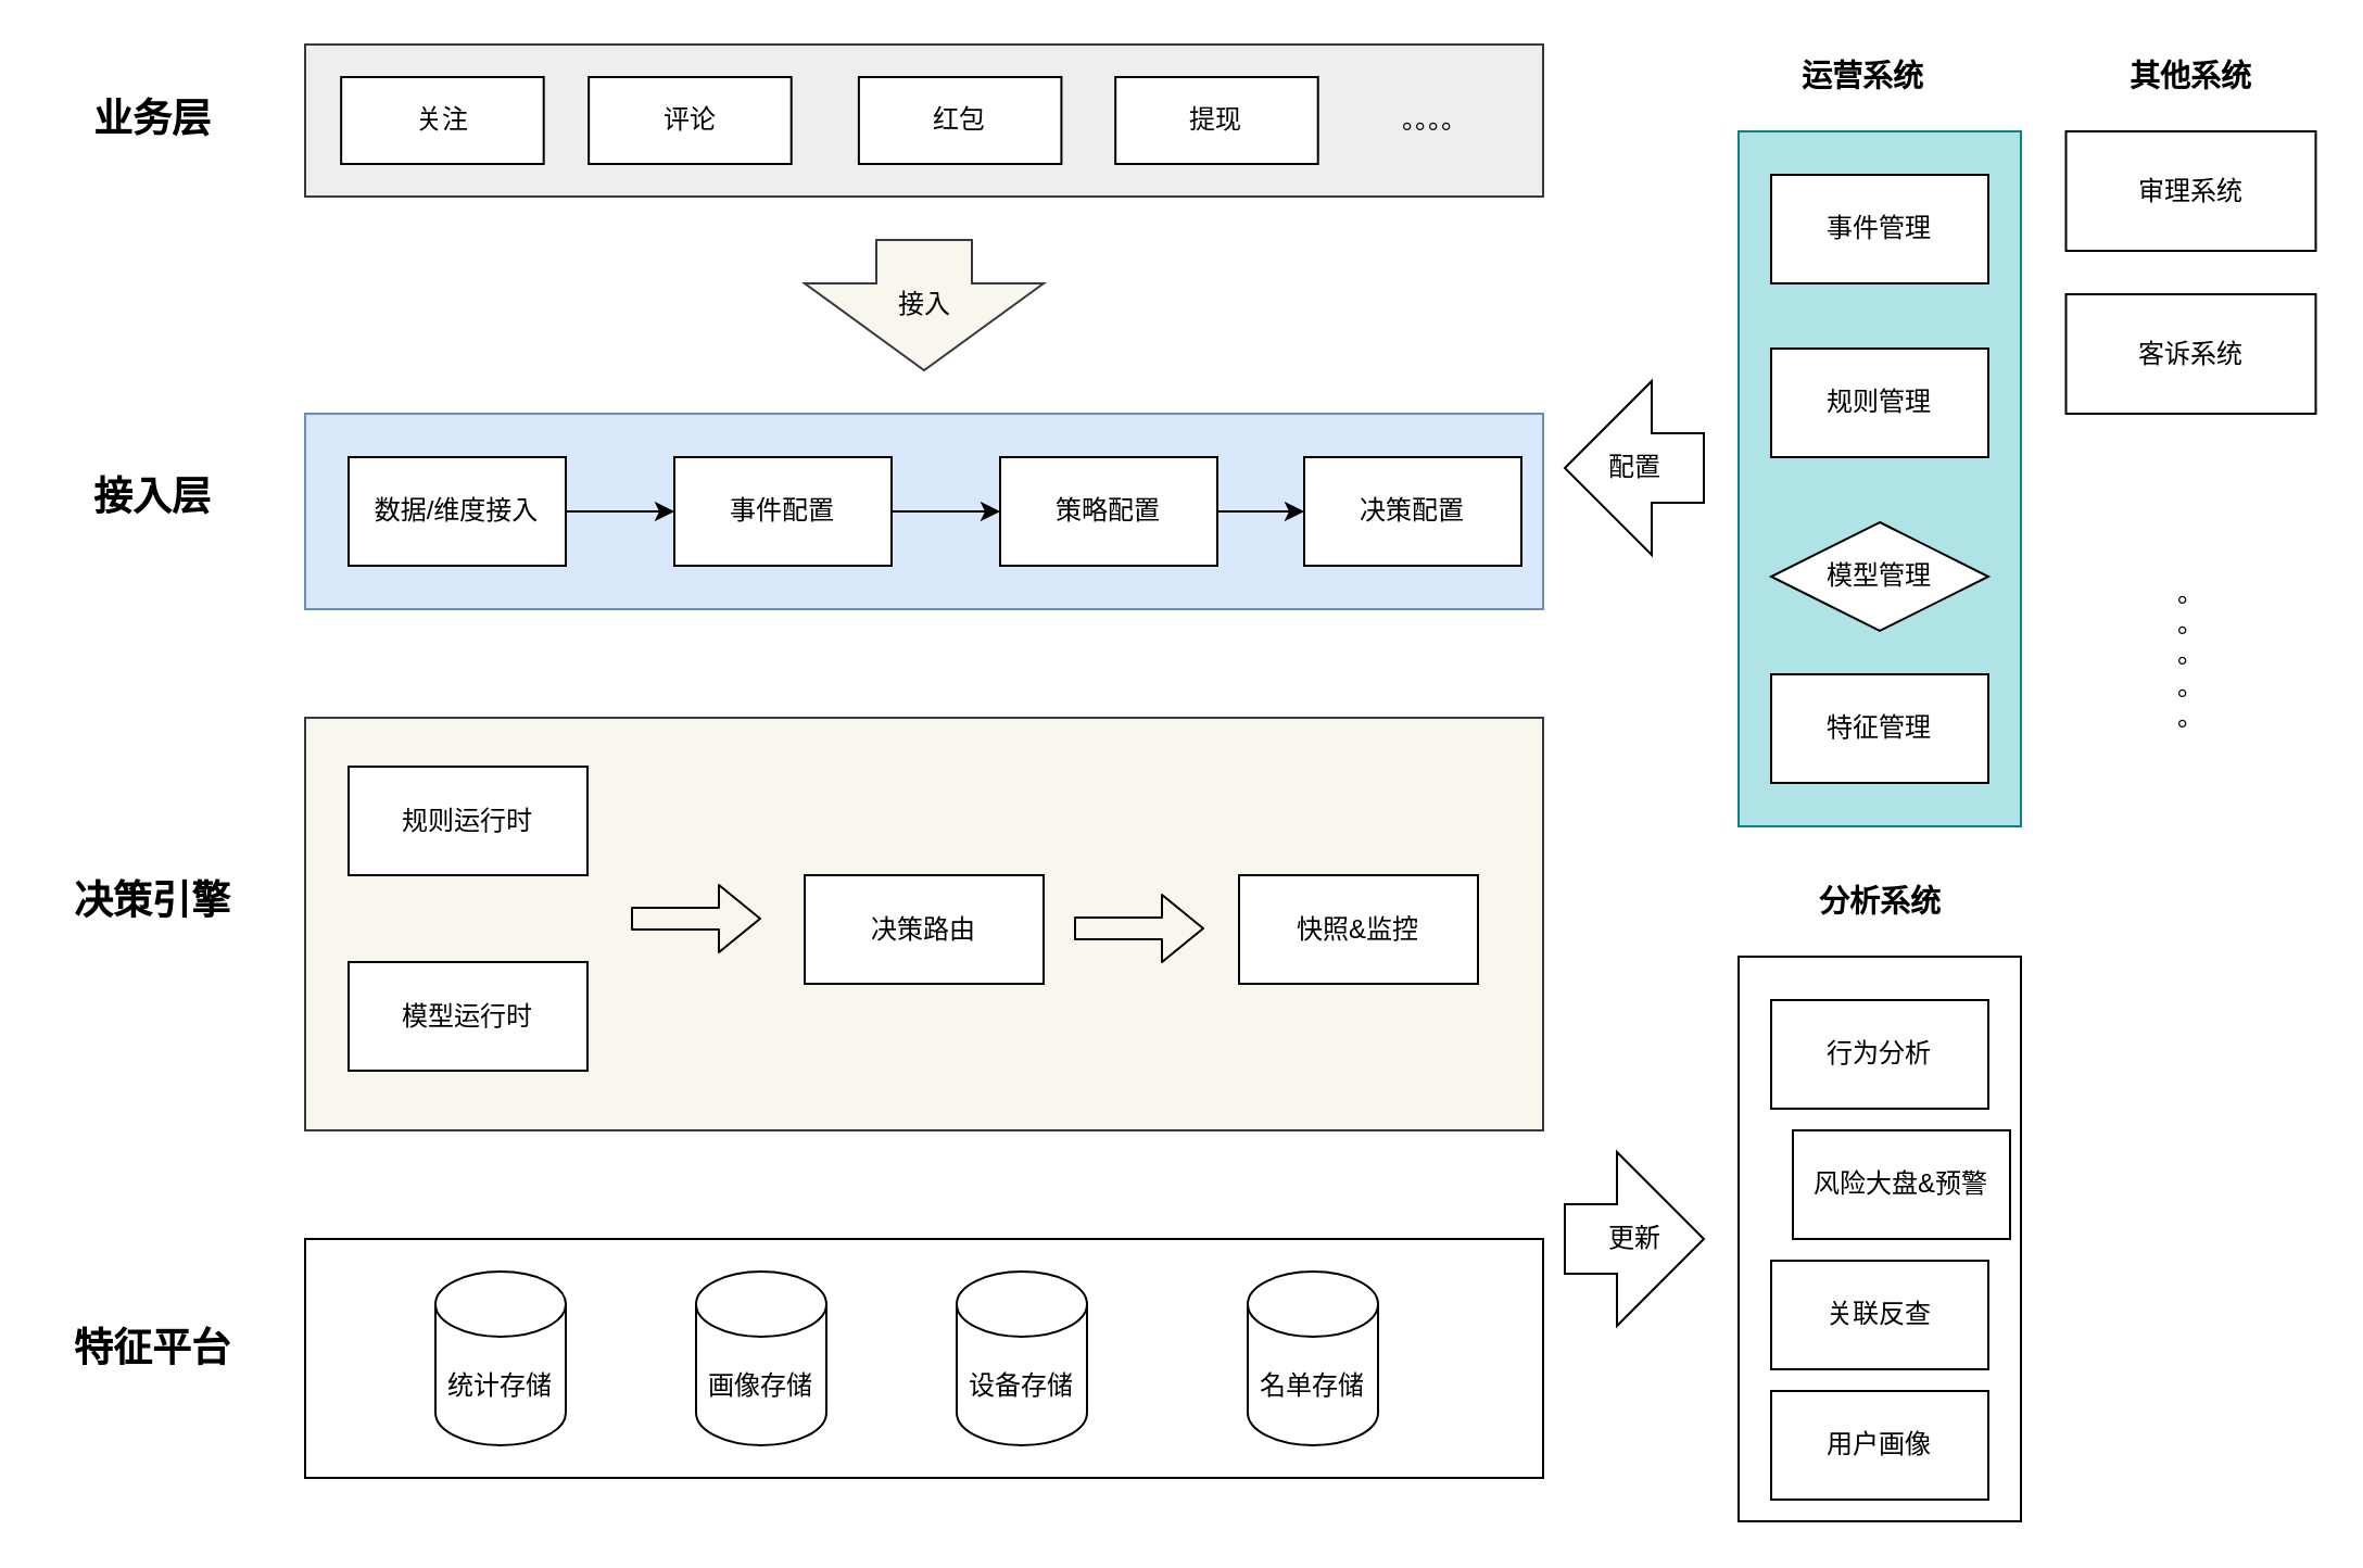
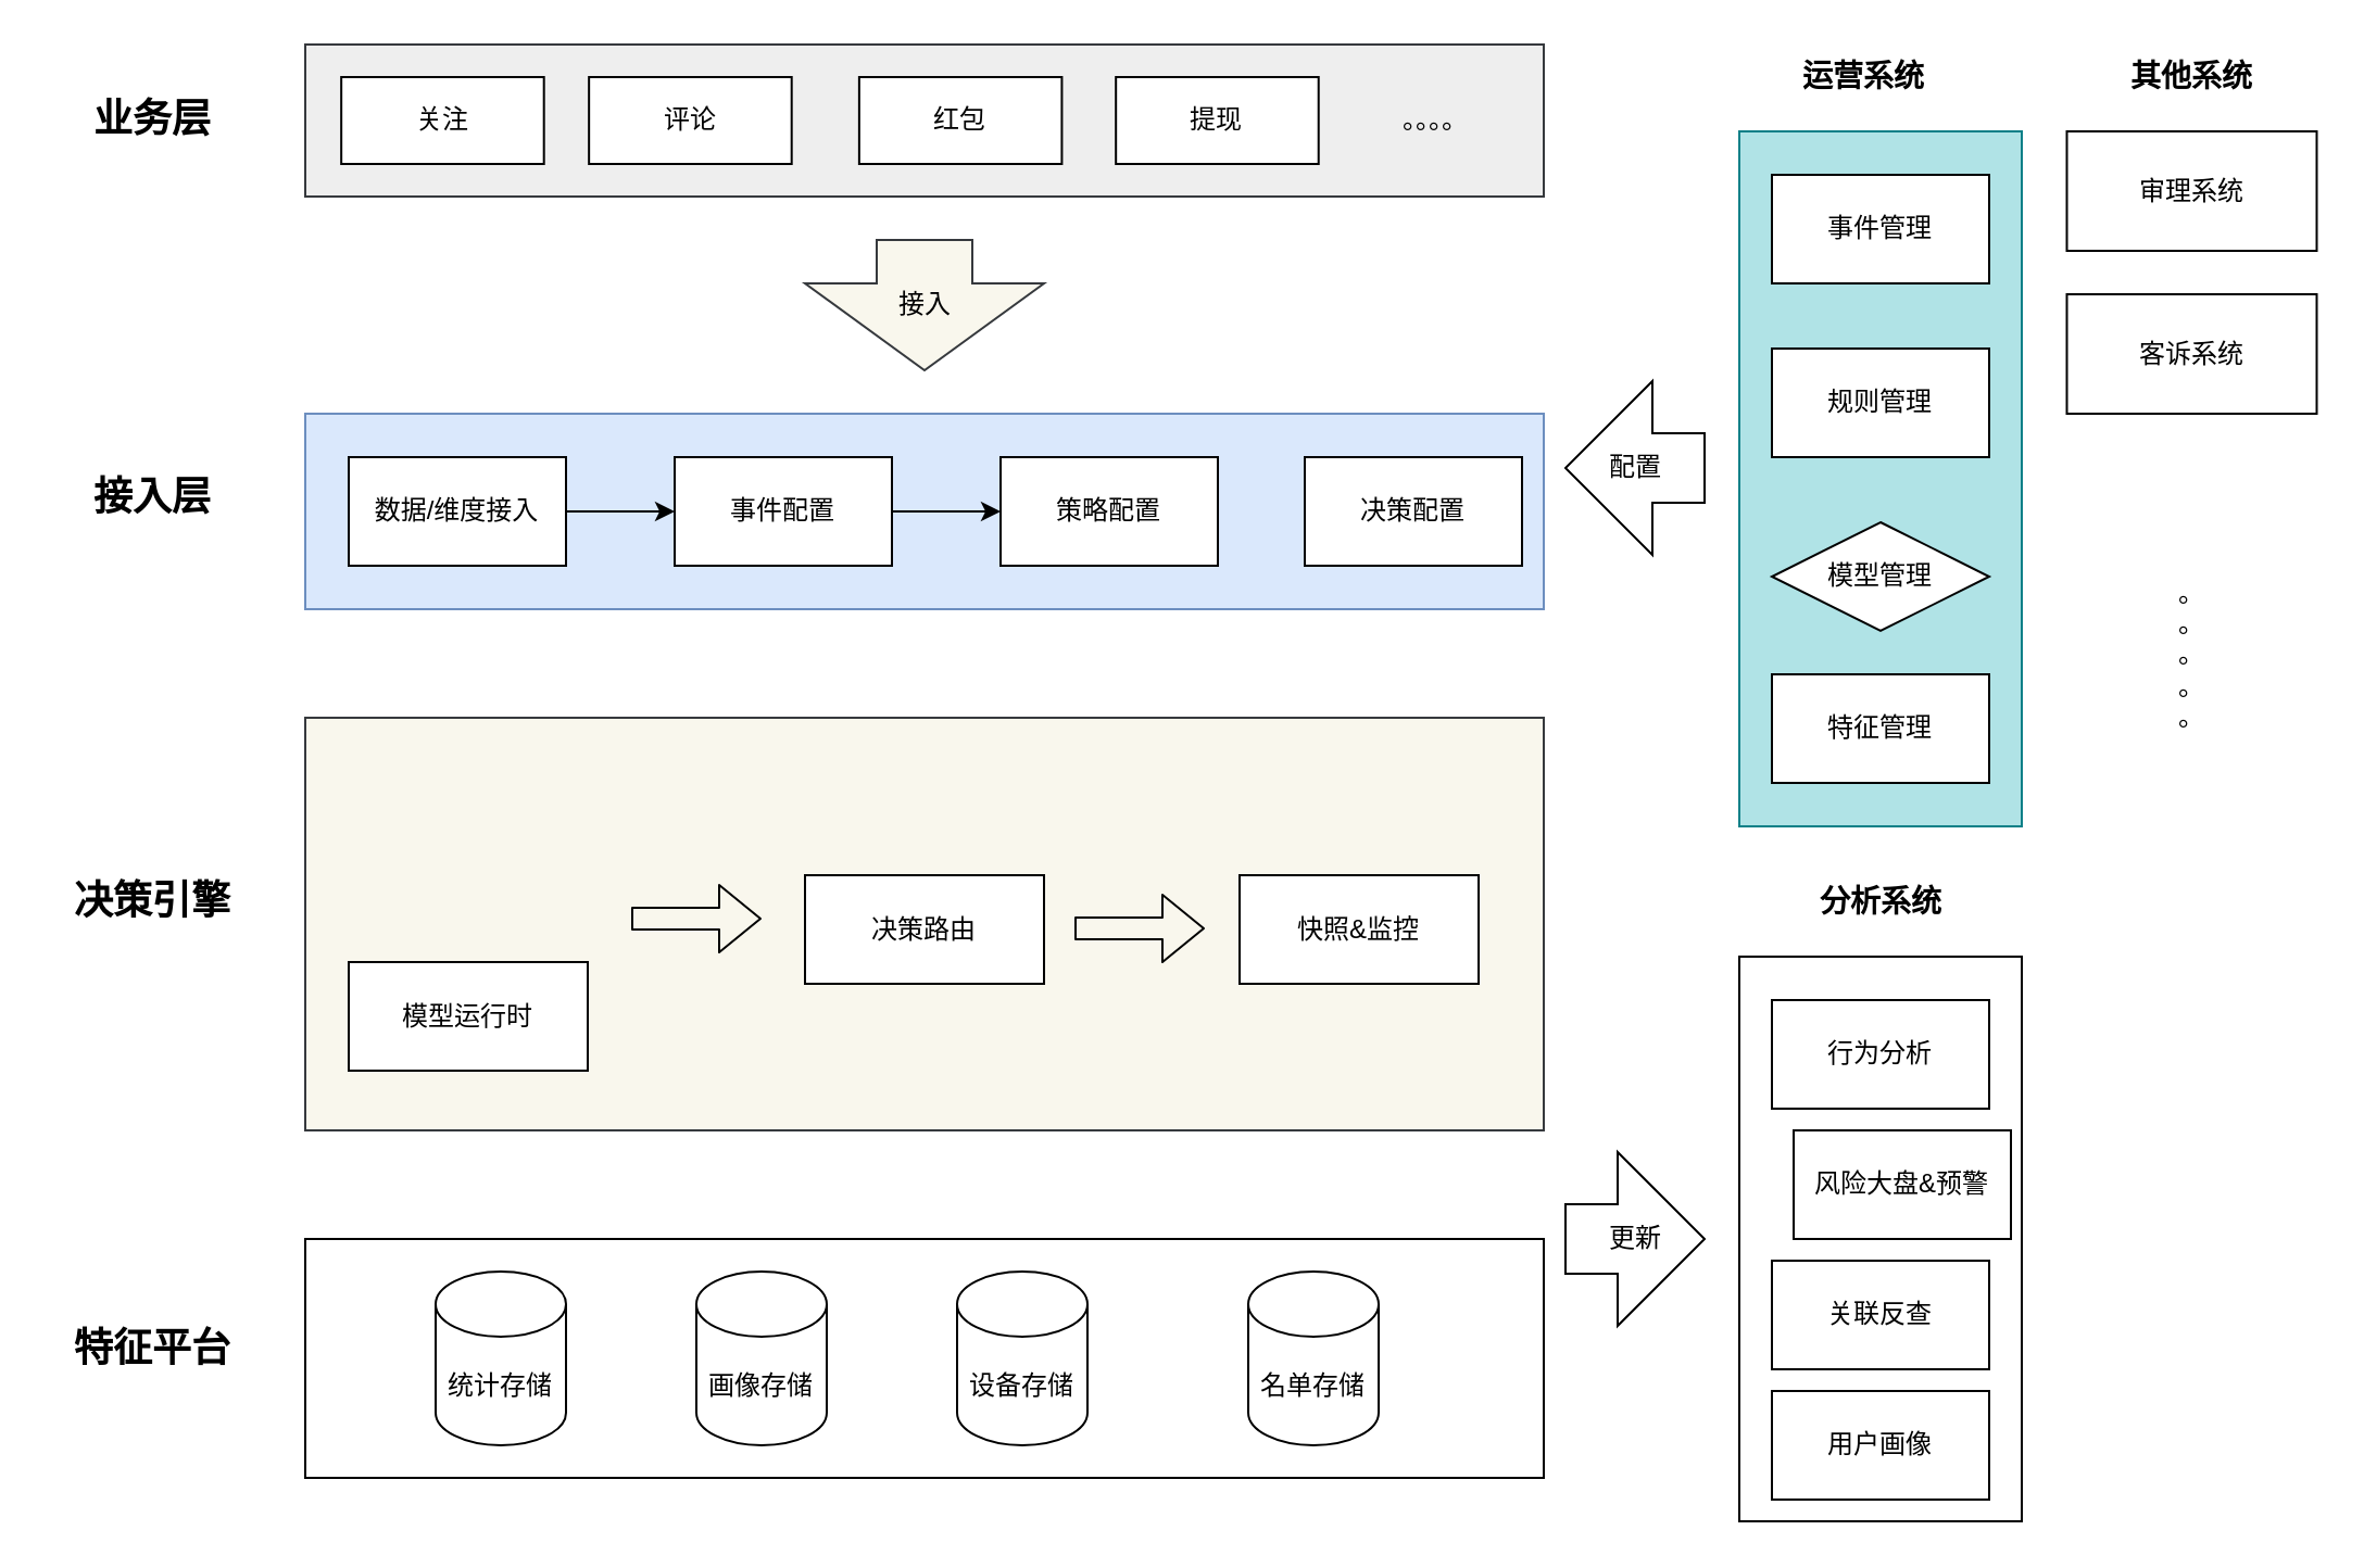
- <mxCell id="27" value="" style="edgeStyle=orthogonalEdgeStyle;rounded=0;orthogonalLoop=1;jettySize=auto;html=1;" edge="1" parent="19" source="24" target="26"><mxGeometry relative="1" as="geometry" /></mxCell>
- <mxCell id="45" value="规则运行时" style="rounded=0;whiteSpace=wrap;html=1;fillColor=#ffffff;" vertex="1" parent="43"><mxGeometry x="20" y="22.5" width="110" height="50" as="geometry" /></mxCell>
